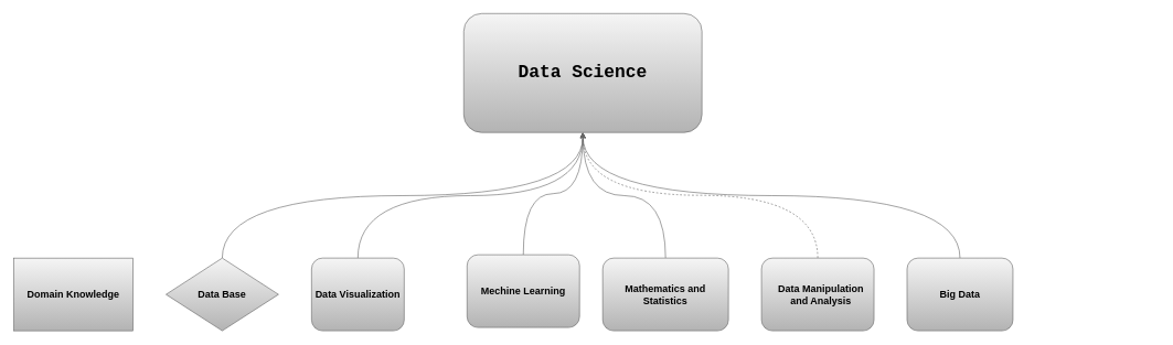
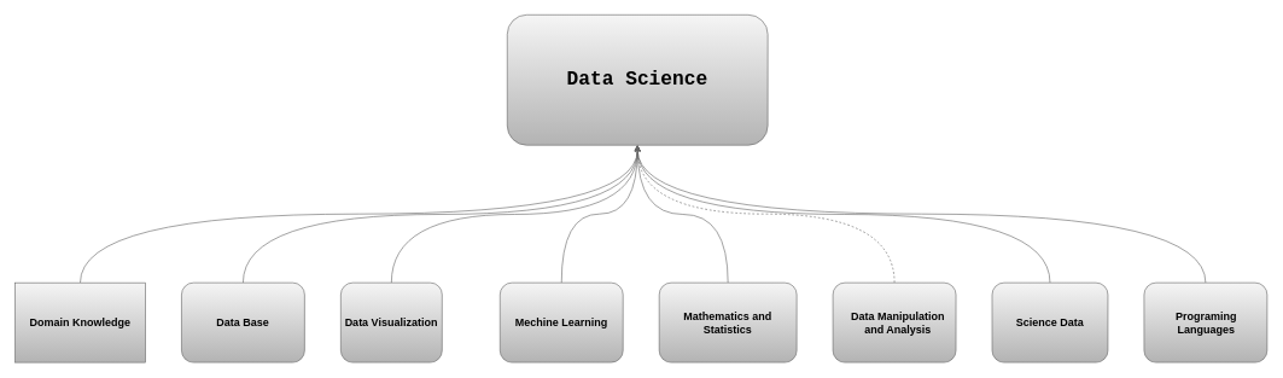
+ <mxCell id="15" style="edgeStyle=orthogonalEdgeStyle;rounded=0;orthogonalLoop=1;jettySize=auto;html=1;exitX=0.5;exitY=0;exitDx=0;exitDy=0;curved=1;fillColor=#f5f5f5;gradientColor=#b3b3b3;strokeColor=#666666;" edge="1" parent="1" source="16" target="2"><mxGeometry relative="1" as="geometry" /></mxCell>
+ <mxCell id="5" style="edgeStyle=orthogonalEdgeStyle;rounded=0;orthogonalLoop=1;jettySize=auto;html=1;exitX=0.5;exitY=0;exitDx=0;exitDy=0;entryX=0.5;entryY=1;entryDx=0;entryDy=0;curved=1;fillColor=#f5f5f5;gradientColor=#b3b3b3;strokeColor=#666666;" edge="1" parent="1" source="6" target="2"><mxGeometry relative="1" as="geometry" /></mxCell>
- <mxCell id="10" value="&lt;font style=&quot;font-size: 15px;&quot;&gt;&lt;b&gt;Mechine Learning&lt;/b&gt;&lt;/font&gt;" style="rounded=1;whiteSpace=wrap;html=1;labelBackgroundColor=none;container=0;fillColor=#f5f5f5;gradientColor=#b3b3b3;strokeColor=#666666;" vertex="1" parent="1"><mxGeometry x="705" y="385" width="170" height="110" as="geometry" /></mxCell>
+ <mxCell id="10" value="&lt;font style=&quot;font-size: 15px;&quot;&gt;&lt;b&gt;Mechine Learning&lt;/b&gt;&lt;/font&gt;" style="rounded=1;whiteSpace=wrap;html=1;labelBackgroundColor=none;container=0;fillColor=#f5f5f5;gradientColor=#b3b3b3;strokeColor=#666666;" vertex="1" parent="1"><mxGeometry x="690" y="390" width="170" height="110" as="geometry" /></mxCell>
- <mxCell id="14" value="Data Base" style="rhombus;whiteSpace=wrap;html=1;labelBackgroundColor=none;fontSize=15;fontStyle=1;container=0;fillColor=#f5f5f5;gradientColor=#b3b3b3;strokeColor=#666666;" vertex="1" parent="1"><mxGeometry x="250" y="390" width="170" height="110" as="geometry" /></mxCell>
+ <mxCell id="14" value="Data Base" style="rounded=1;whiteSpace=wrap;html=1;labelBackgroundColor=none;fontSize=15;fontStyle=1;container=0;fillColor=#f5f5f5;gradientColor=#b3b3b3;strokeColor=#666666;" vertex="1" parent="1"><mxGeometry x="250" y="390" width="170" height="110" as="geometry" /></mxCell>
- <mxCell id="18" value="Big Data" style="rounded=1;whiteSpace=wrap;html=1;labelBackgroundColor=none;fontSize=15;fontStyle=1;container=0;fillColor=#f5f5f5;gradientColor=#b3b3b3;strokeColor=#666666;" vertex="1" parent="1"><mxGeometry x="1370" y="390" width="160" height="110" as="geometry" /></mxCell>
+ <mxCell id="18" value="Science Data" style="rounded=1;whiteSpace=wrap;html=1;labelBackgroundColor=none;fontSize=15;fontStyle=1;container=0;fillColor=#f5f5f5;gradientColor=#b3b3b3;strokeColor=#666666;" vertex="1" parent="1"><mxGeometry x="1370" y="390" width="160" height="110" as="geometry" /></mxCell>
+ <mxCell id="6" value="&lt;font style=&quot;font-size: 15px;&quot;&gt;&lt;b&gt;Programing Languages&lt;/b&gt;&lt;/font&gt;" style="rounded=1;whiteSpace=wrap;html=1;labelBackgroundColor=none;spacingTop=0;spacingLeft=2;container=0;fillColor=#f5f5f5;gradientColor=#b3b3b3;strokeColor=#666666;" vertex="1" parent="1"><mxGeometry x="1580" y="390" width="170" height="110" as="geometry" /></mxCell>
